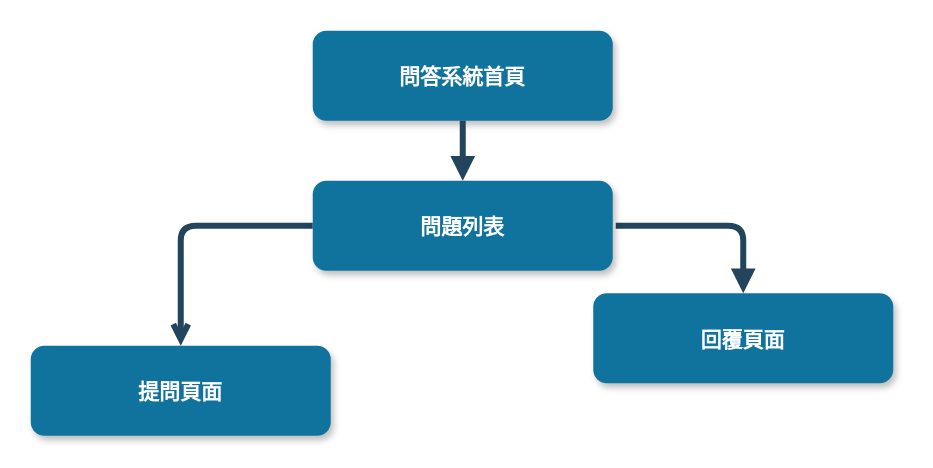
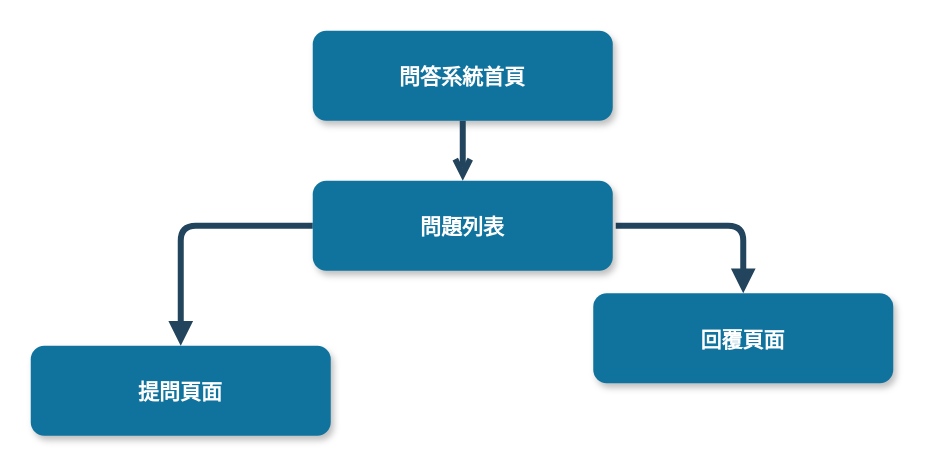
- <mxCell id="6" value="" style="edgeStyle=elbowEdgeStyle;elbow=vertical;strokeWidth=4;endArrow=block;endFill=1;fontStyle=1;strokeColor=#23445D;exitX=0.5;exitY=1;exitDx=0;exitDy=0;entryX=0.5;entryY=0;entryDx=0;entryDy=0;" parent="1" source="2" target="8" edge="1"><mxGeometry x="230" y="145.5" width="100" height="100" as="geometry"><mxPoint x="430" y="80" as="sourcePoint" /><mxPoint x="308" y="136" as="targetPoint" /><Array as="points" /></mxGeometry></mxCell>
+ <mxCell id="6" value="" style="edgeStyle=elbowEdgeStyle;elbow=vertical;strokeWidth=4;endArrow=open;endFill=1;fontStyle=1;strokeColor=#23445D;exitX=0.5;exitY=1;exitDx=0;exitDy=0;entryX=0.5;entryY=0;entryDx=0;entryDy=0;" parent="1" source="2" target="8" edge="1"><mxGeometry x="230" y="145.5" width="100" height="100" as="geometry"><mxPoint x="430" y="80" as="sourcePoint" /><mxPoint x="308" y="136" as="targetPoint" /><Array as="points" /></mxGeometry></mxCell>
- <mxCell id="5" value="" style="edgeStyle=elbowEdgeStyle;elbow=vertical;strokeWidth=4;endArrow=open;endFill=1;fontStyle=1;strokeColor=#23445D;exitX=0;exitY=0.5;exitDx=0;exitDy=0;entryX=0.5;entryY=0;entryDx=0;entryDy=0;" parent="1" source="8" target="3" edge="1"><mxGeometry x="230" y="145.5" width="100" height="100" as="geometry"><mxPoint x="170" y="260" as="sourcePoint" /><mxPoint x="80" y="230" as="targetPoint" /><Array as="points"><mxPoint x="150" y="150" /><mxPoint x="150" y="150" /><mxPoint x="130" y="150" /><mxPoint x="210" y="135.5" /></Array></mxGeometry></mxCell>
+ <mxCell id="5" value="" style="edgeStyle=elbowEdgeStyle;elbow=vertical;strokeWidth=4;endArrow=block;endFill=1;fontStyle=1;strokeColor=#23445D;exitX=0;exitY=0.5;exitDx=0;exitDy=0;entryX=0.5;entryY=0;entryDx=0;entryDy=0;" parent="1" source="8" target="3" edge="1"><mxGeometry x="230" y="145.5" width="100" height="100" as="geometry"><mxPoint x="170" y="260" as="sourcePoint" /><mxPoint x="80" y="230" as="targetPoint" /><Array as="points"><mxPoint x="150" y="150" /><mxPoint x="150" y="150" /><mxPoint x="130" y="150" /><mxPoint x="210" y="135.5" /></Array></mxGeometry></mxCell>
